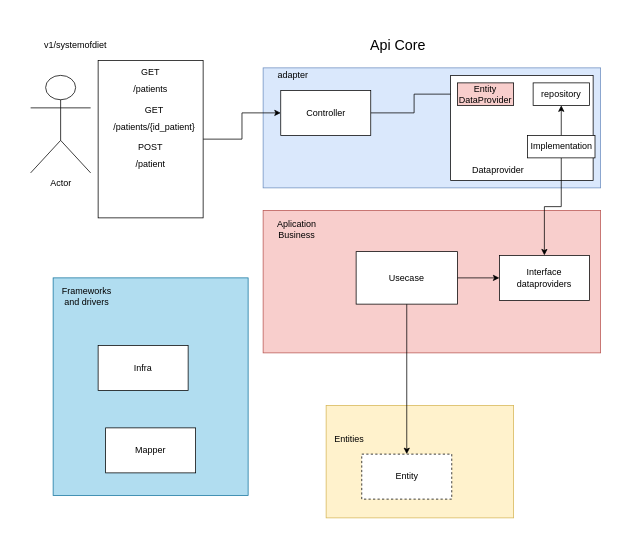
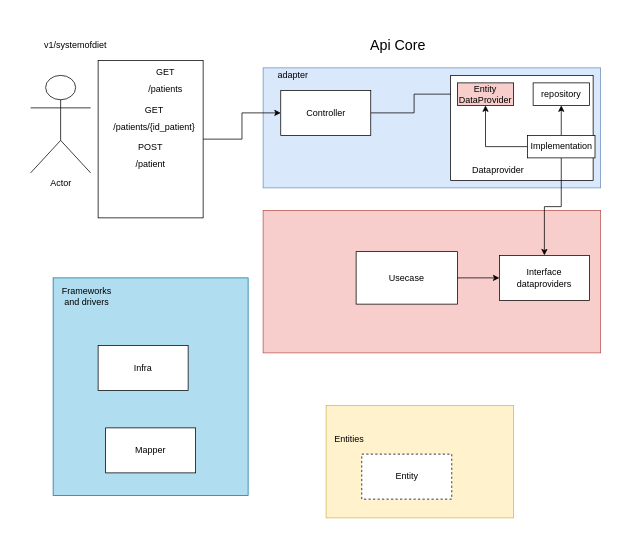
- <mxCell id="20" value="&lt;font style=&quot;font-size: 12px&quot;&gt;GET&lt;br&gt;/patients&lt;/font&gt;" style="text;html=1;strokeColor=none;fillColor=none;align=center;verticalAlign=middle;whiteSpace=wrap;rounded=0;fontSize=19;" vertex="1" parent="1"><mxGeometry x="170" y="90" width="60" height="30" as="geometry" /></mxCell>
+ <mxCell id="20" value="&lt;font style=&quot;font-size: 12px&quot;&gt;GET&lt;br&gt;/patients&lt;/font&gt;" style="text;html=1;strokeColor=none;fillColor=none;align=center;verticalAlign=middle;whiteSpace=wrap;rounded=0;fontSize=19;" vertex="1" parent="1"><mxGeometry x="190" y="90" width="60" height="30" as="geometry" /></mxCell>
+ <mxCell id="29" style="edgeStyle=orthogonalEdgeStyle;rounded=0;orthogonalLoop=1;jettySize=auto;html=1;entryX=0.5;entryY=1;entryDx=0;entryDy=0;fontSize=12;" edge="1" parent="1" source="32" target="16"><mxGeometry relative="1" as="geometry" /></mxCell>
- <mxCell id="24" value="Aplication Business&lt;br&gt;" style="text;html=1;strokeColor=none;fillColor=none;align=center;verticalAlign=middle;whiteSpace=wrap;rounded=0;fontSize=12;" vertex="1" parent="1"><mxGeometry x="365" y="290" width="60" height="30" as="geometry" /></mxCell>
- <mxCell id="11" style="edgeStyle=orthogonalEdgeStyle;rounded=0;orthogonalLoop=1;jettySize=auto;html=1;fontSize=12;" edge="1" parent="1" source="13" target="15"><mxGeometry relative="1" as="geometry" /></mxCell>
